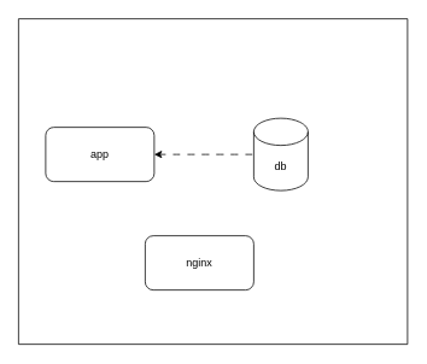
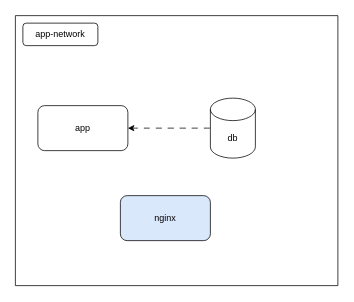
+ <mxCell id="3" value="app-network" style="rounded=1;whiteSpace=wrap;html=1;" vertex="1" parent="2"><mxGeometry x="10" y="10" width="100" height="30" as="geometry" /></mxCell>
- <mxCell id="6" value="nginx" style="rounded=1;whiteSpace=wrap;html=1;" vertex="1" parent="2"><mxGeometry x="140" y="240" width="120" height="60" as="geometry" /></mxCell>
+ <mxCell id="6" value="nginx" style="rounded=1;whiteSpace=wrap;html=1;fillColor=#dae8fc;" vertex="1" parent="2"><mxGeometry x="140" y="240" width="120" height="60" as="geometry" /></mxCell>
